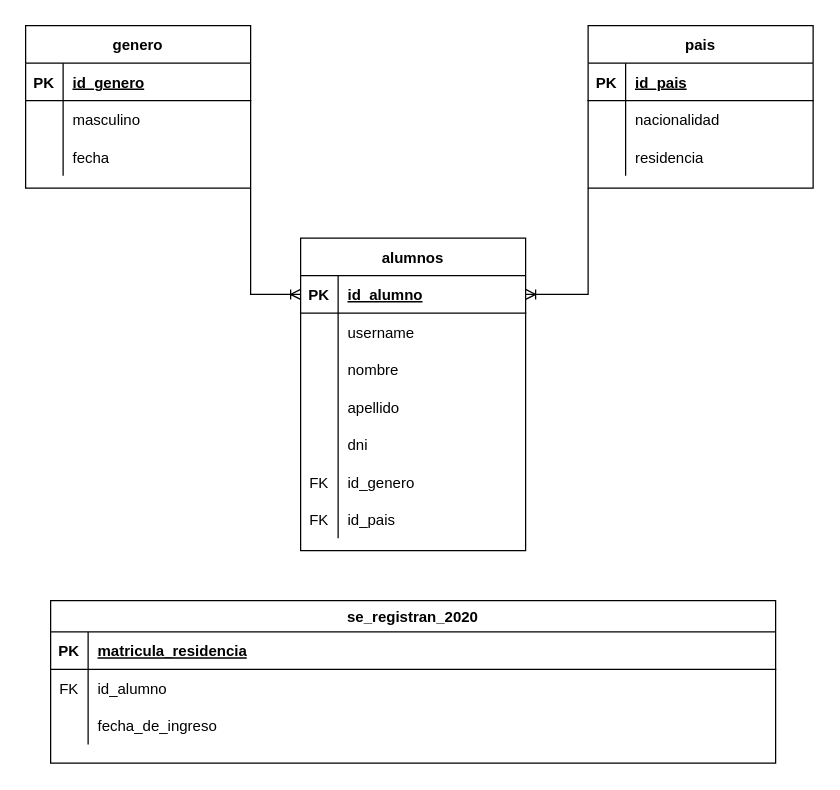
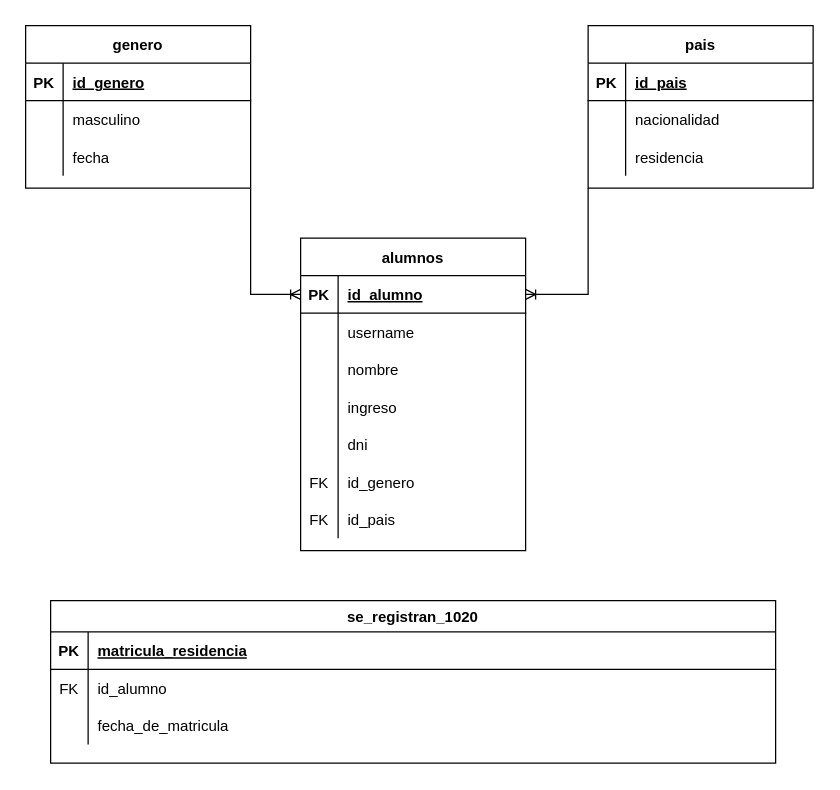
- <mxCell id="14" value="apellido" style="shape=partialRectangle;connectable=0;fillColor=none;top=0;left=0;bottom=0;right=0;align=left;spacingLeft=6;overflow=hidden;" vertex="1" parent="12"><mxGeometry x="30" width="150" height="30" as="geometry"><mxRectangle width="150" height="30" as="alternateBounds" /></mxGeometry></mxCell>
+ <mxCell id="14" value="ingreso" style="shape=partialRectangle;connectable=0;fillColor=none;top=0;left=0;bottom=0;right=0;align=left;spacingLeft=6;overflow=hidden;" vertex="1" parent="12"><mxGeometry x="30" width="150" height="30" as="geometry"><mxRectangle width="150" height="30" as="alternateBounds" /></mxGeometry></mxCell>
- <mxCell id="46" value="se_registran_2020" style="shape=table;startSize=25;container=1;collapsible=1;childLayout=tableLayout;fixedRows=1;rowLines=0;fontStyle=1;align=center;resizeLast=1;" vertex="1" parent="1"><mxGeometry x="40" y="480" width="580" height="130" as="geometry" /></mxCell>
+ <mxCell id="46" value="se_registran_1020" style="shape=table;startSize=25;container=1;collapsible=1;childLayout=tableLayout;fixedRows=1;rowLines=0;fontStyle=1;align=center;resizeLast=1;" vertex="1" parent="1"><mxGeometry x="40" y="480" width="580" height="130" as="geometry" /></mxCell>
- <mxCell id="55" value="fecha_de_ingreso" style="shape=partialRectangle;connectable=0;fillColor=none;top=0;left=0;bottom=0;right=0;align=left;spacingLeft=6;overflow=hidden;" vertex="1" parent="53"><mxGeometry x="30" width="550" height="30" as="geometry"><mxRectangle width="550" height="30" as="alternateBounds" /></mxGeometry></mxCell>
+ <mxCell id="55" value="fecha_de_matricula" style="shape=partialRectangle;connectable=0;fillColor=none;top=0;left=0;bottom=0;right=0;align=left;spacingLeft=6;overflow=hidden;" vertex="1" parent="53"><mxGeometry x="30" width="550" height="30" as="geometry"><mxRectangle width="550" height="30" as="alternateBounds" /></mxGeometry></mxCell>
